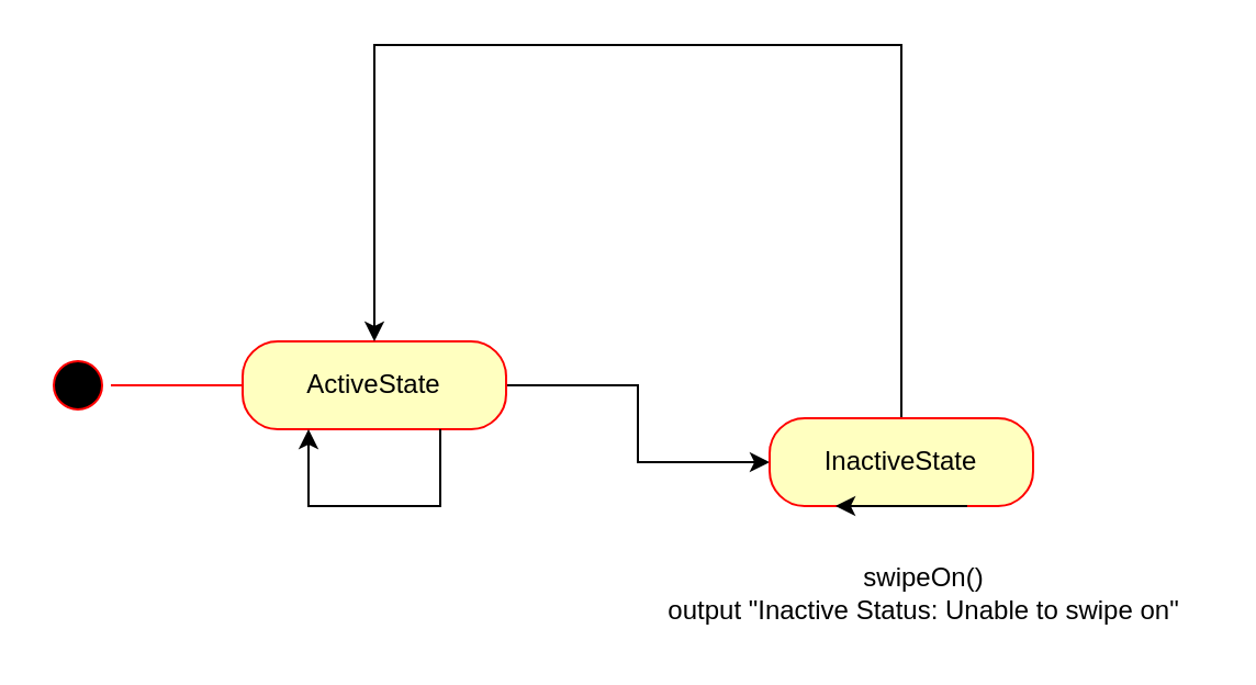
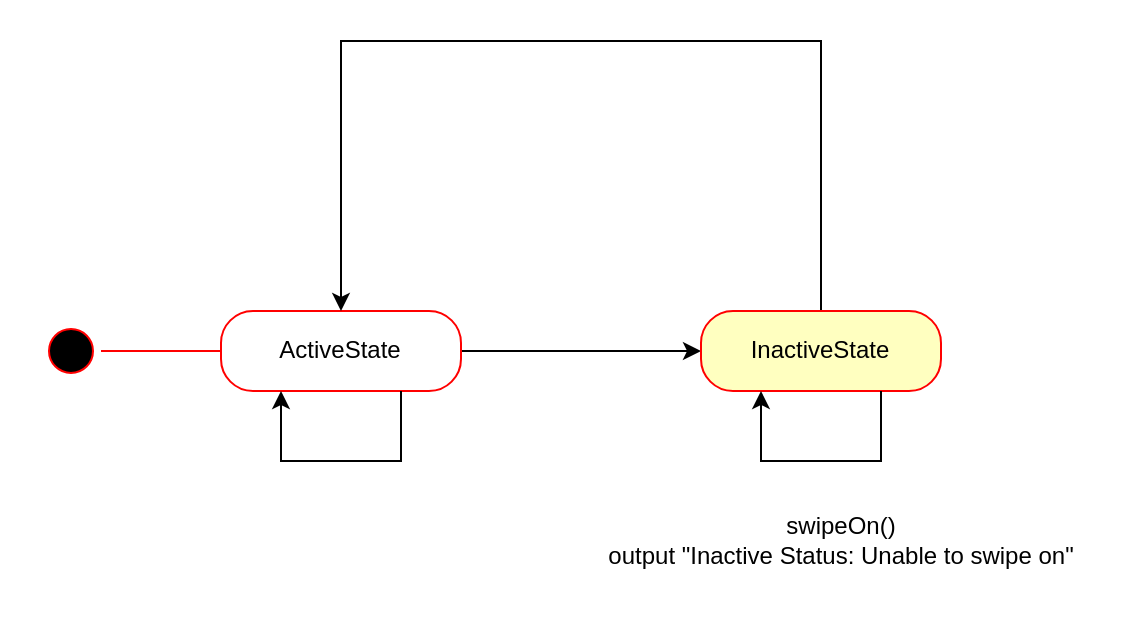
- <mxCell id="5" value="ActiveState" style="rounded=1;whiteSpace=wrap;html=1;arcSize=40;fontColor=#000000;fillColor=#ffffc0;strokeColor=#ff0000;" vertex="1" parent="1"><mxGeometry x="110" y="155" width="120" height="40" as="geometry" /></mxCell>
+ <mxCell id="5" value="ActiveState" style="rounded=1;whiteSpace=wrap;html=1;arcSize=40;fontColor=#000000;fillColor=#ffffff;strokeColor=#ff0000;" vertex="1" parent="1"><mxGeometry x="110" y="155" width="120" height="40" as="geometry" /></mxCell>
- <mxCell id="8" value="InactiveState" style="rounded=1;whiteSpace=wrap;html=1;arcSize=40;fontColor=#000000;fillColor=#ffffc0;strokeColor=#ff0000;" vertex="1" parent="1"><mxGeometry x="350" y="190" width="120" height="40" as="geometry" /></mxCell>
+ <mxCell id="8" value="InactiveState" style="rounded=1;whiteSpace=wrap;html=1;arcSize=40;fontColor=#000000;fillColor=#ffffc0;strokeColor=#ff0000;" vertex="1" parent="1"><mxGeometry x="350" y="155" width="120" height="40" as="geometry" /></mxCell>
